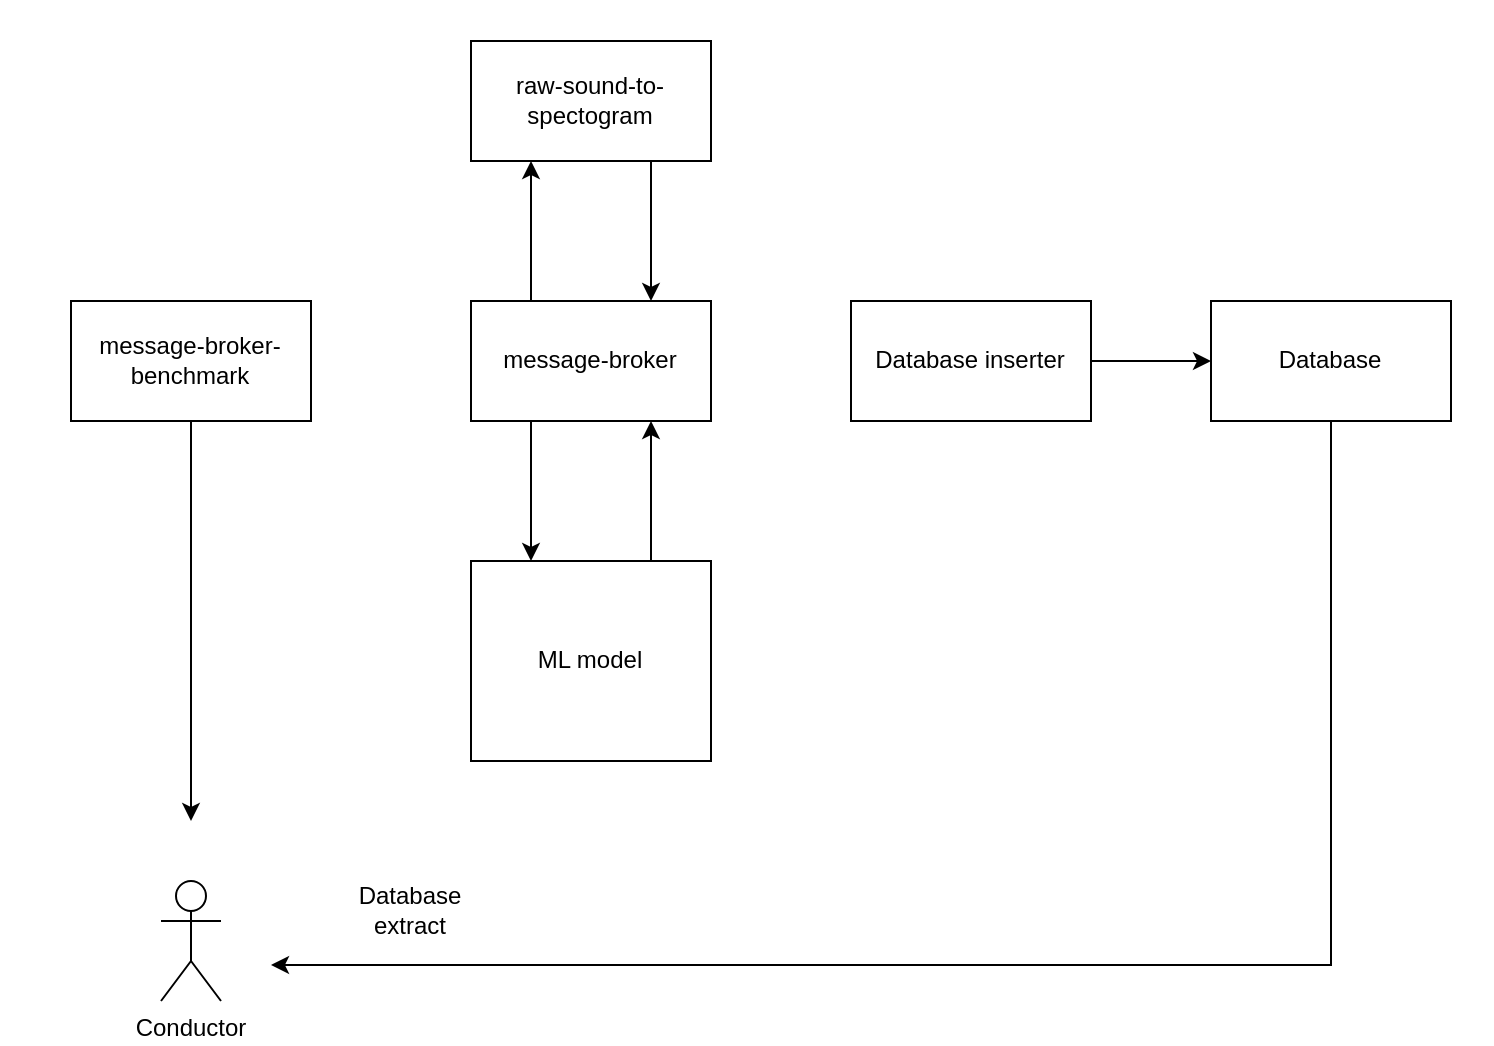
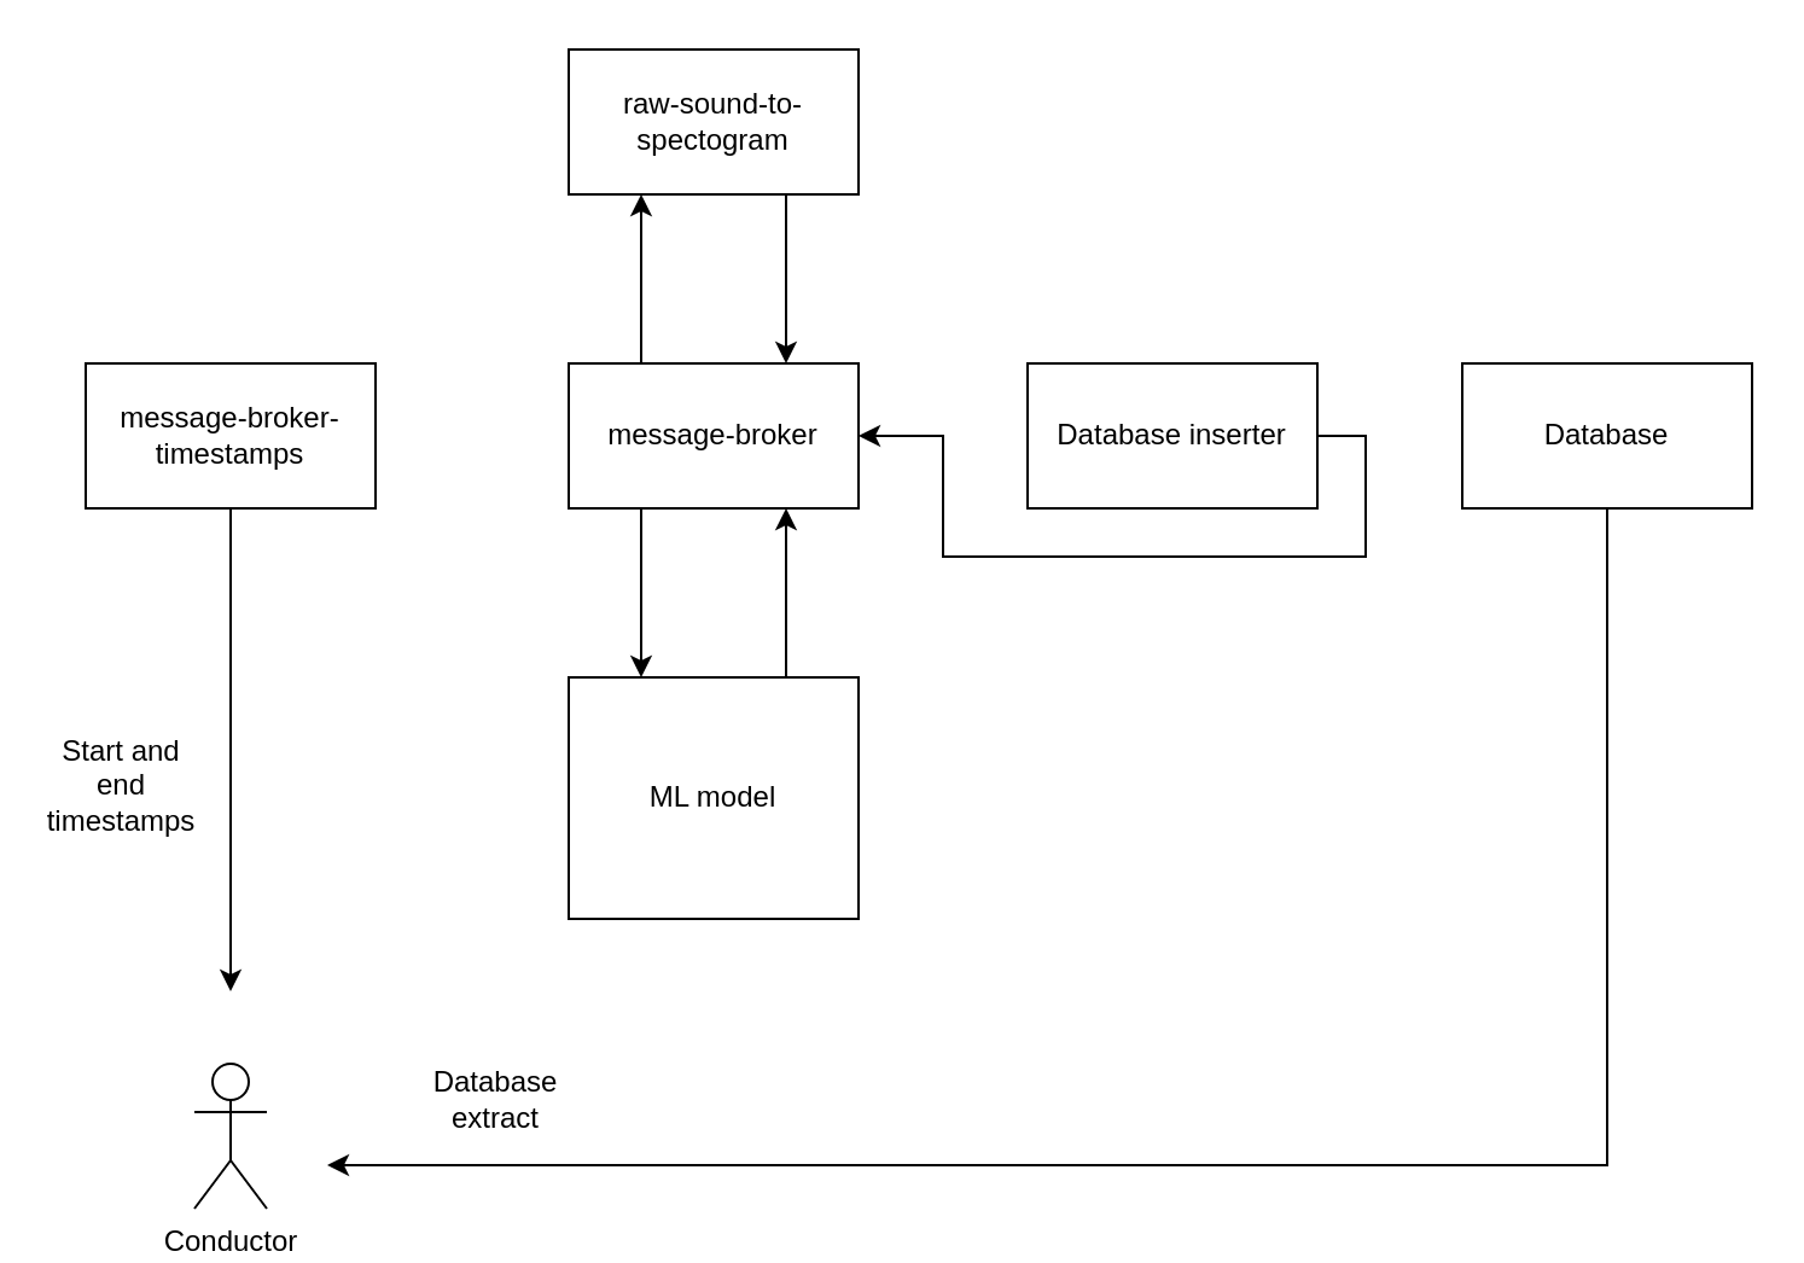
- <mxCell id="3" value="message-broker-benchmark" style="rounded=0;whiteSpace=wrap;html=1;" vertex="1" parent="1"><mxGeometry x="35" y="150" width="120" height="60" as="geometry" /></mxCell>
+ <mxCell id="3" value="message-broker-timestamps" style="rounded=0;whiteSpace=wrap;html=1;" vertex="1" parent="1"><mxGeometry x="35" y="150" width="120" height="60" as="geometry" /></mxCell>
- <mxCell id="11" style="edgeStyle=orthogonalEdgeStyle;rounded=0;orthogonalLoop=1;jettySize=auto;html=1;exitX=1;exitY=0.5;exitDx=0;exitDy=0;entryX=0;entryY=0.5;entryDx=0;entryDy=0;" edge="1" parent="1" source="12" target="14"><mxGeometry relative="1" as="geometry" /></mxCell>
+ <mxCell id="11" style="edgeStyle=orthogonalEdgeStyle;rounded=0;orthogonalLoop=1;jettySize=auto;html=1;exitX=1;exitY=0.5;exitDx=0;exitDy=0;" edge="1" parent="1" source="12" target="6"><mxGeometry relative="1" as="geometry" /></mxCell>
+ <mxCell id="16" value="Start and end timestamps" style="text;html=1;strokeColor=none;fillColor=none;align=center;verticalAlign=middle;whiteSpace=wrap;rounded=0;" vertex="1" parent="1"><mxGeometry x="20" y="310" width="60" height="30" as="geometry" /></mxCell>
